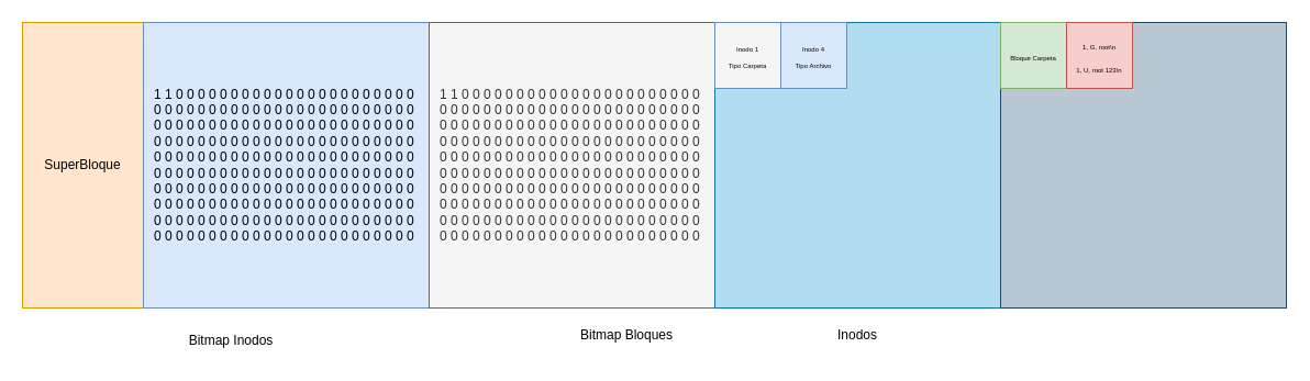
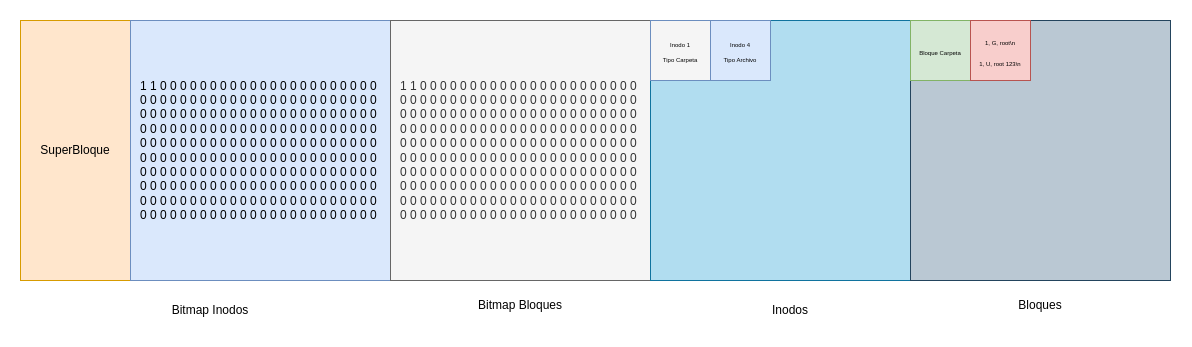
- <mxCell id="7" value="Bitmap Bloques" style="text;html=1;strokeColor=none;fillColor=none;align=center;verticalAlign=middle;whiteSpace=wrap;rounded=0;" parent="1" vertex="1"><mxGeometry x="495" y="290" width="150" height="30" as="geometry" /></mxCell>
+ <mxCell id="7" value="Bitmap Bloques" style="text;html=1;strokeColor=none;fillColor=none;align=center;verticalAlign=middle;whiteSpace=wrap;rounded=0;" parent="1" vertex="1"><mxGeometry x="445" y="290" width="150" height="30" as="geometry" /></mxCell>
- <mxCell id="14" value="Inodos" style="text;html=1;strokeColor=none;fillColor=none;align=center;verticalAlign=middle;whiteSpace=wrap;rounded=0;" parent="1" vertex="1"><mxGeometry x="705" y="290" width="150" height="30" as="geometry" /></mxCell>
+ <mxCell id="14" value="Inodos" style="text;html=1;strokeColor=none;fillColor=none;align=center;verticalAlign=middle;whiteSpace=wrap;rounded=0;" parent="1" vertex="1"><mxGeometry x="715" y="295" width="150" height="30" as="geometry" /></mxCell>
+ <mxCell id="15" value="Bloques" style="text;html=1;strokeColor=none;fillColor=none;align=center;verticalAlign=middle;whiteSpace=wrap;rounded=0;" parent="1" vertex="1"><mxGeometry x="965" y="290" width="150" height="30" as="geometry" /></mxCell>
